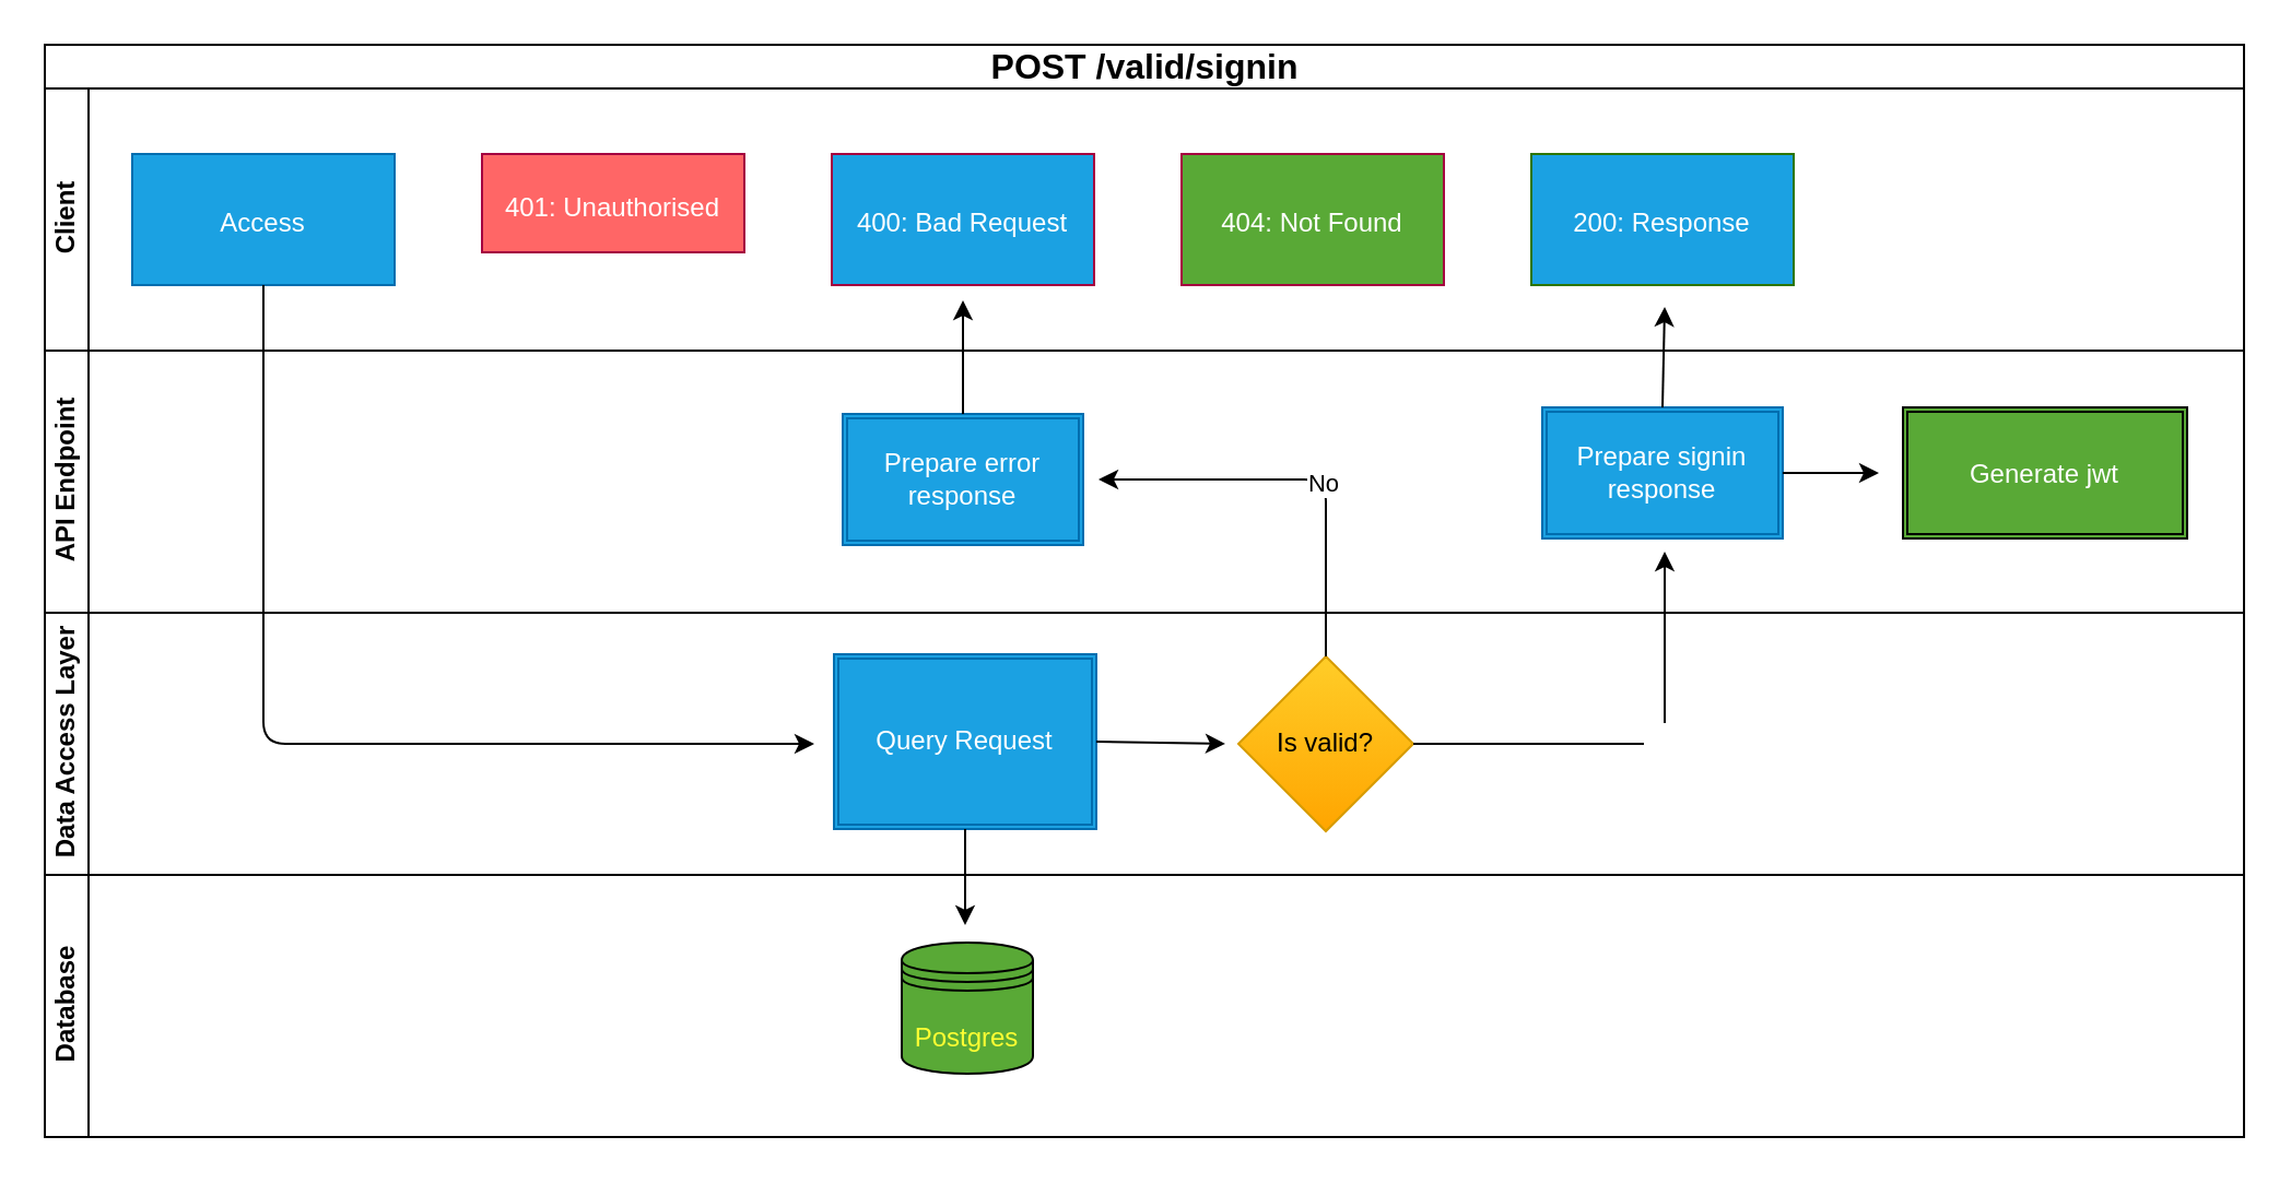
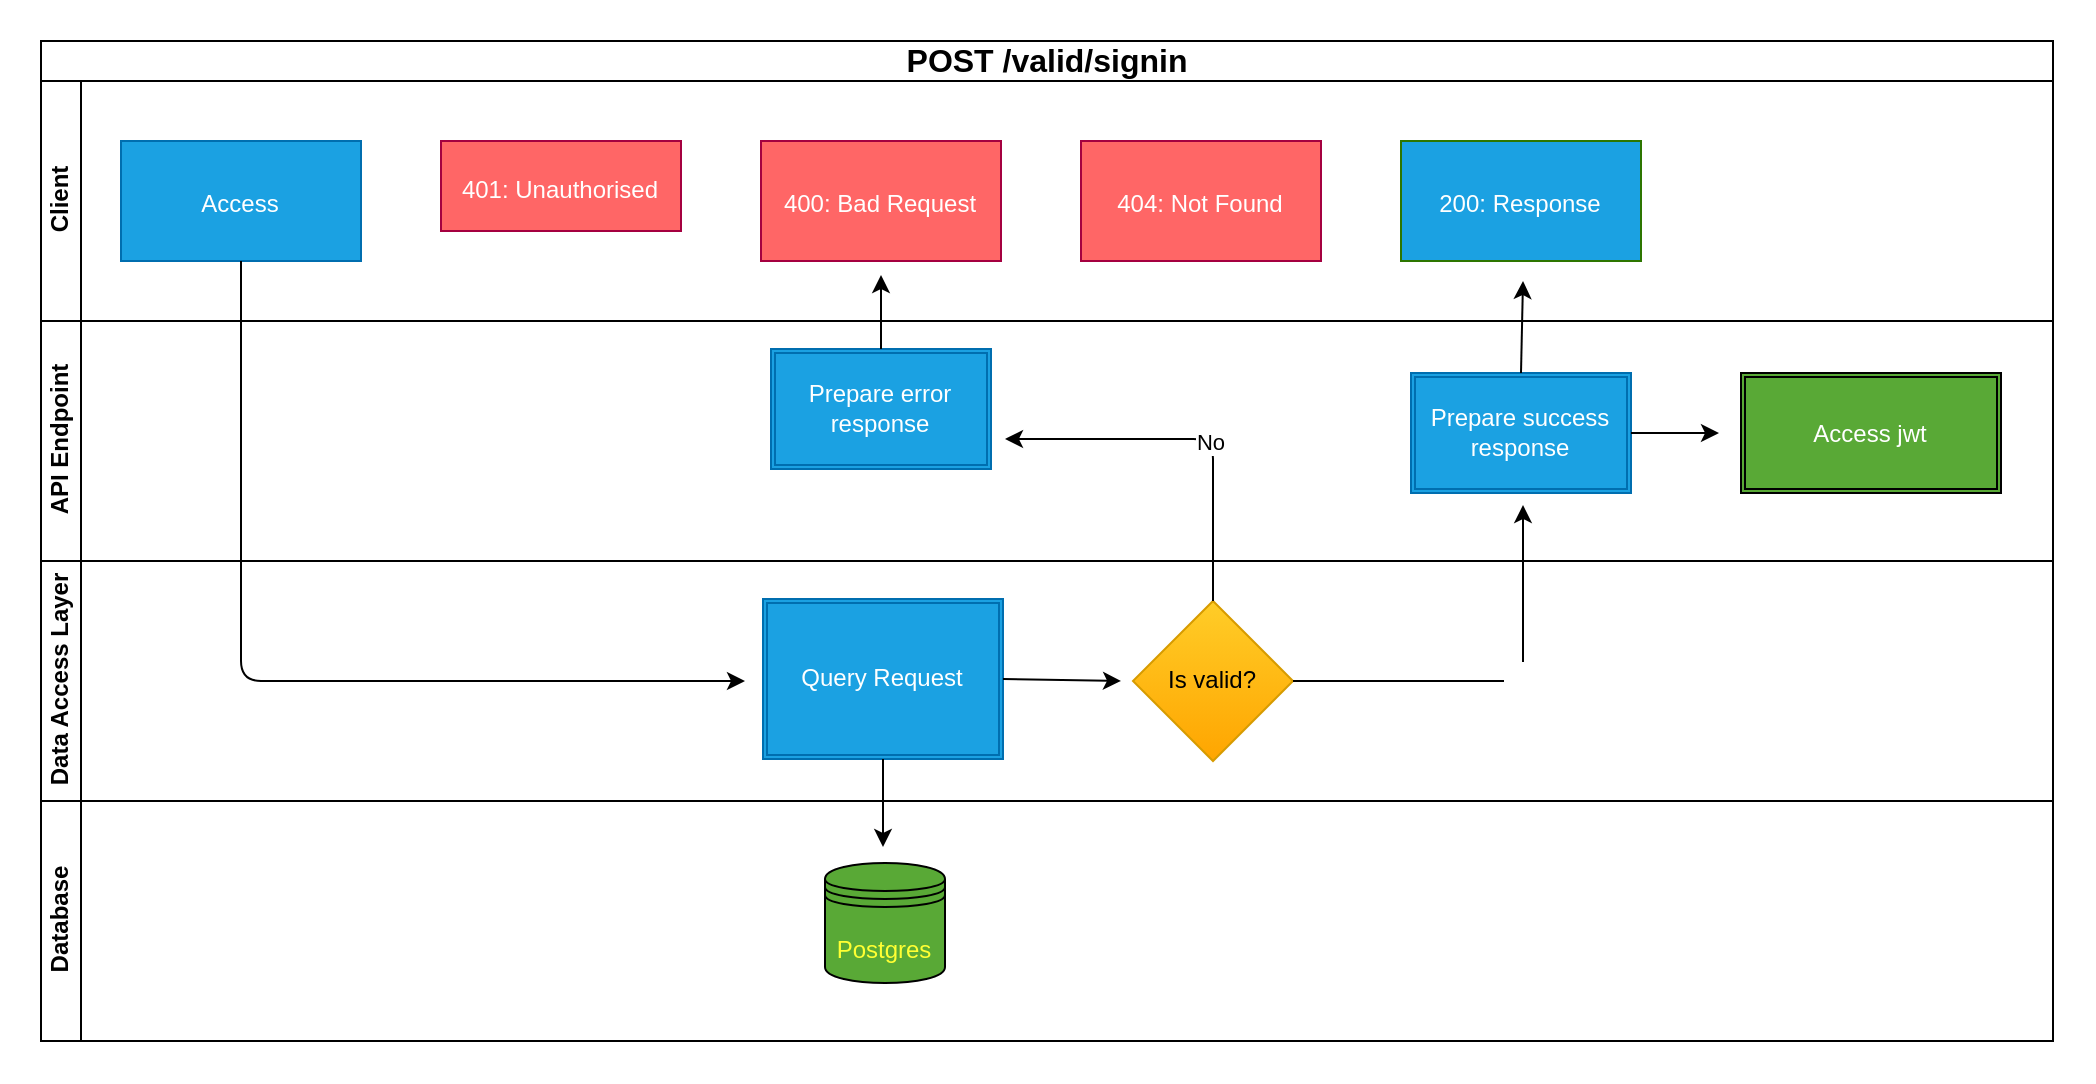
- <mxCell id="5" value="&lt;font style=&quot;font-size: 12px;&quot;&gt;400: Bad Request&lt;/font&gt;" style="whiteSpace=wrap;html=1;fontSize=19;fillColor=#1ba1e2;strokeColor=#A50040;fontColor=#ffffff;rounded=0;" parent="3" vertex="1"><mxGeometry x="360" y="30" width="120" height="60" as="geometry" /></mxCell>
+ <mxCell id="5" value="&lt;font style=&quot;font-size: 12px;&quot;&gt;400: Bad Request&lt;/font&gt;" style="whiteSpace=wrap;html=1;fontSize=19;fillColor=#FF6666;strokeColor=#A50040;fontColor=#ffffff;rounded=0;" parent="3" vertex="1"><mxGeometry x="360" y="30" width="120" height="60" as="geometry" /></mxCell>
- <mxCell id="6" value="&lt;font style=&quot;font-size: 12px;&quot;&gt;404: Not Found&lt;/font&gt;" style="whiteSpace=wrap;html=1;fontSize=19;fillColor=#59a936;strokeColor=#A50040;fontColor=#ffffff;rounded=0;" parent="3" vertex="1"><mxGeometry x="520" y="30" width="120" height="60" as="geometry" /></mxCell>
+ <mxCell id="6" value="&lt;font style=&quot;font-size: 12px;&quot;&gt;404: Not Found&lt;/font&gt;" style="whiteSpace=wrap;html=1;fontSize=19;fillColor=#FF6666;strokeColor=#A50040;fontColor=#ffffff;rounded=0;" parent="3" vertex="1"><mxGeometry x="520" y="30" width="120" height="60" as="geometry" /></mxCell>
- <mxCell id="11" value="Prepare signin response" style="shape=ext;double=1;rounded=0;whiteSpace=wrap;html=1;fontSize=12;fontColor=#ffffff;fillColor=#1ba1e2;strokeColor=#006EAF;" parent="9" vertex="1"><mxGeometry x="685" y="26" width="110" height="60" as="geometry" /></mxCell>
+ <mxCell id="11" value="Prepare success response" style="shape=ext;double=1;rounded=0;whiteSpace=wrap;html=1;fontSize=12;fontColor=#ffffff;fillColor=#1ba1e2;strokeColor=#006EAF;" parent="9" vertex="1"><mxGeometry x="685" y="26" width="110" height="60" as="geometry" /></mxCell>
- <mxCell id="12" value="&lt;span style=&quot;font-size: 12px;&quot;&gt;Generate jwt&lt;/span&gt;" style="shape=ext;double=1;rounded=0;whiteSpace=wrap;html=1;fontSize=17;fontColor=#FFFFFF;fillColor=#59A936;" parent="9" vertex="1"><mxGeometry x="850" y="26" width="130" height="60" as="geometry" /></mxCell>
+ <mxCell id="12" value="&lt;span style=&quot;font-size: 12px;&quot;&gt;Access jwt&lt;/span&gt;" style="shape=ext;double=1;rounded=0;whiteSpace=wrap;html=1;fontSize=17;fontColor=#FFFFFF;fillColor=#59A936;" parent="9" vertex="1"><mxGeometry x="850" y="26" width="130" height="60" as="geometry" /></mxCell>
- <mxCell id="10" value="Prepare error response" style="shape=ext;double=1;rounded=0;whiteSpace=wrap;html=1;fontSize=12;fontColor=#ffffff;fillColor=#1ba1e2;strokeColor=#006EAF;" parent="9" vertex="1"><mxGeometry x="365" y="29" width="110" height="60" as="geometry" /></mxCell>
+ <mxCell id="10" value="Prepare error response" style="shape=ext;double=1;rounded=0;whiteSpace=wrap;html=1;fontSize=12;fontColor=#ffffff;fillColor=#1ba1e2;strokeColor=#006EAF;" parent="9" vertex="1"><mxGeometry x="365" y="14" width="110" height="60" as="geometry" /></mxCell>
